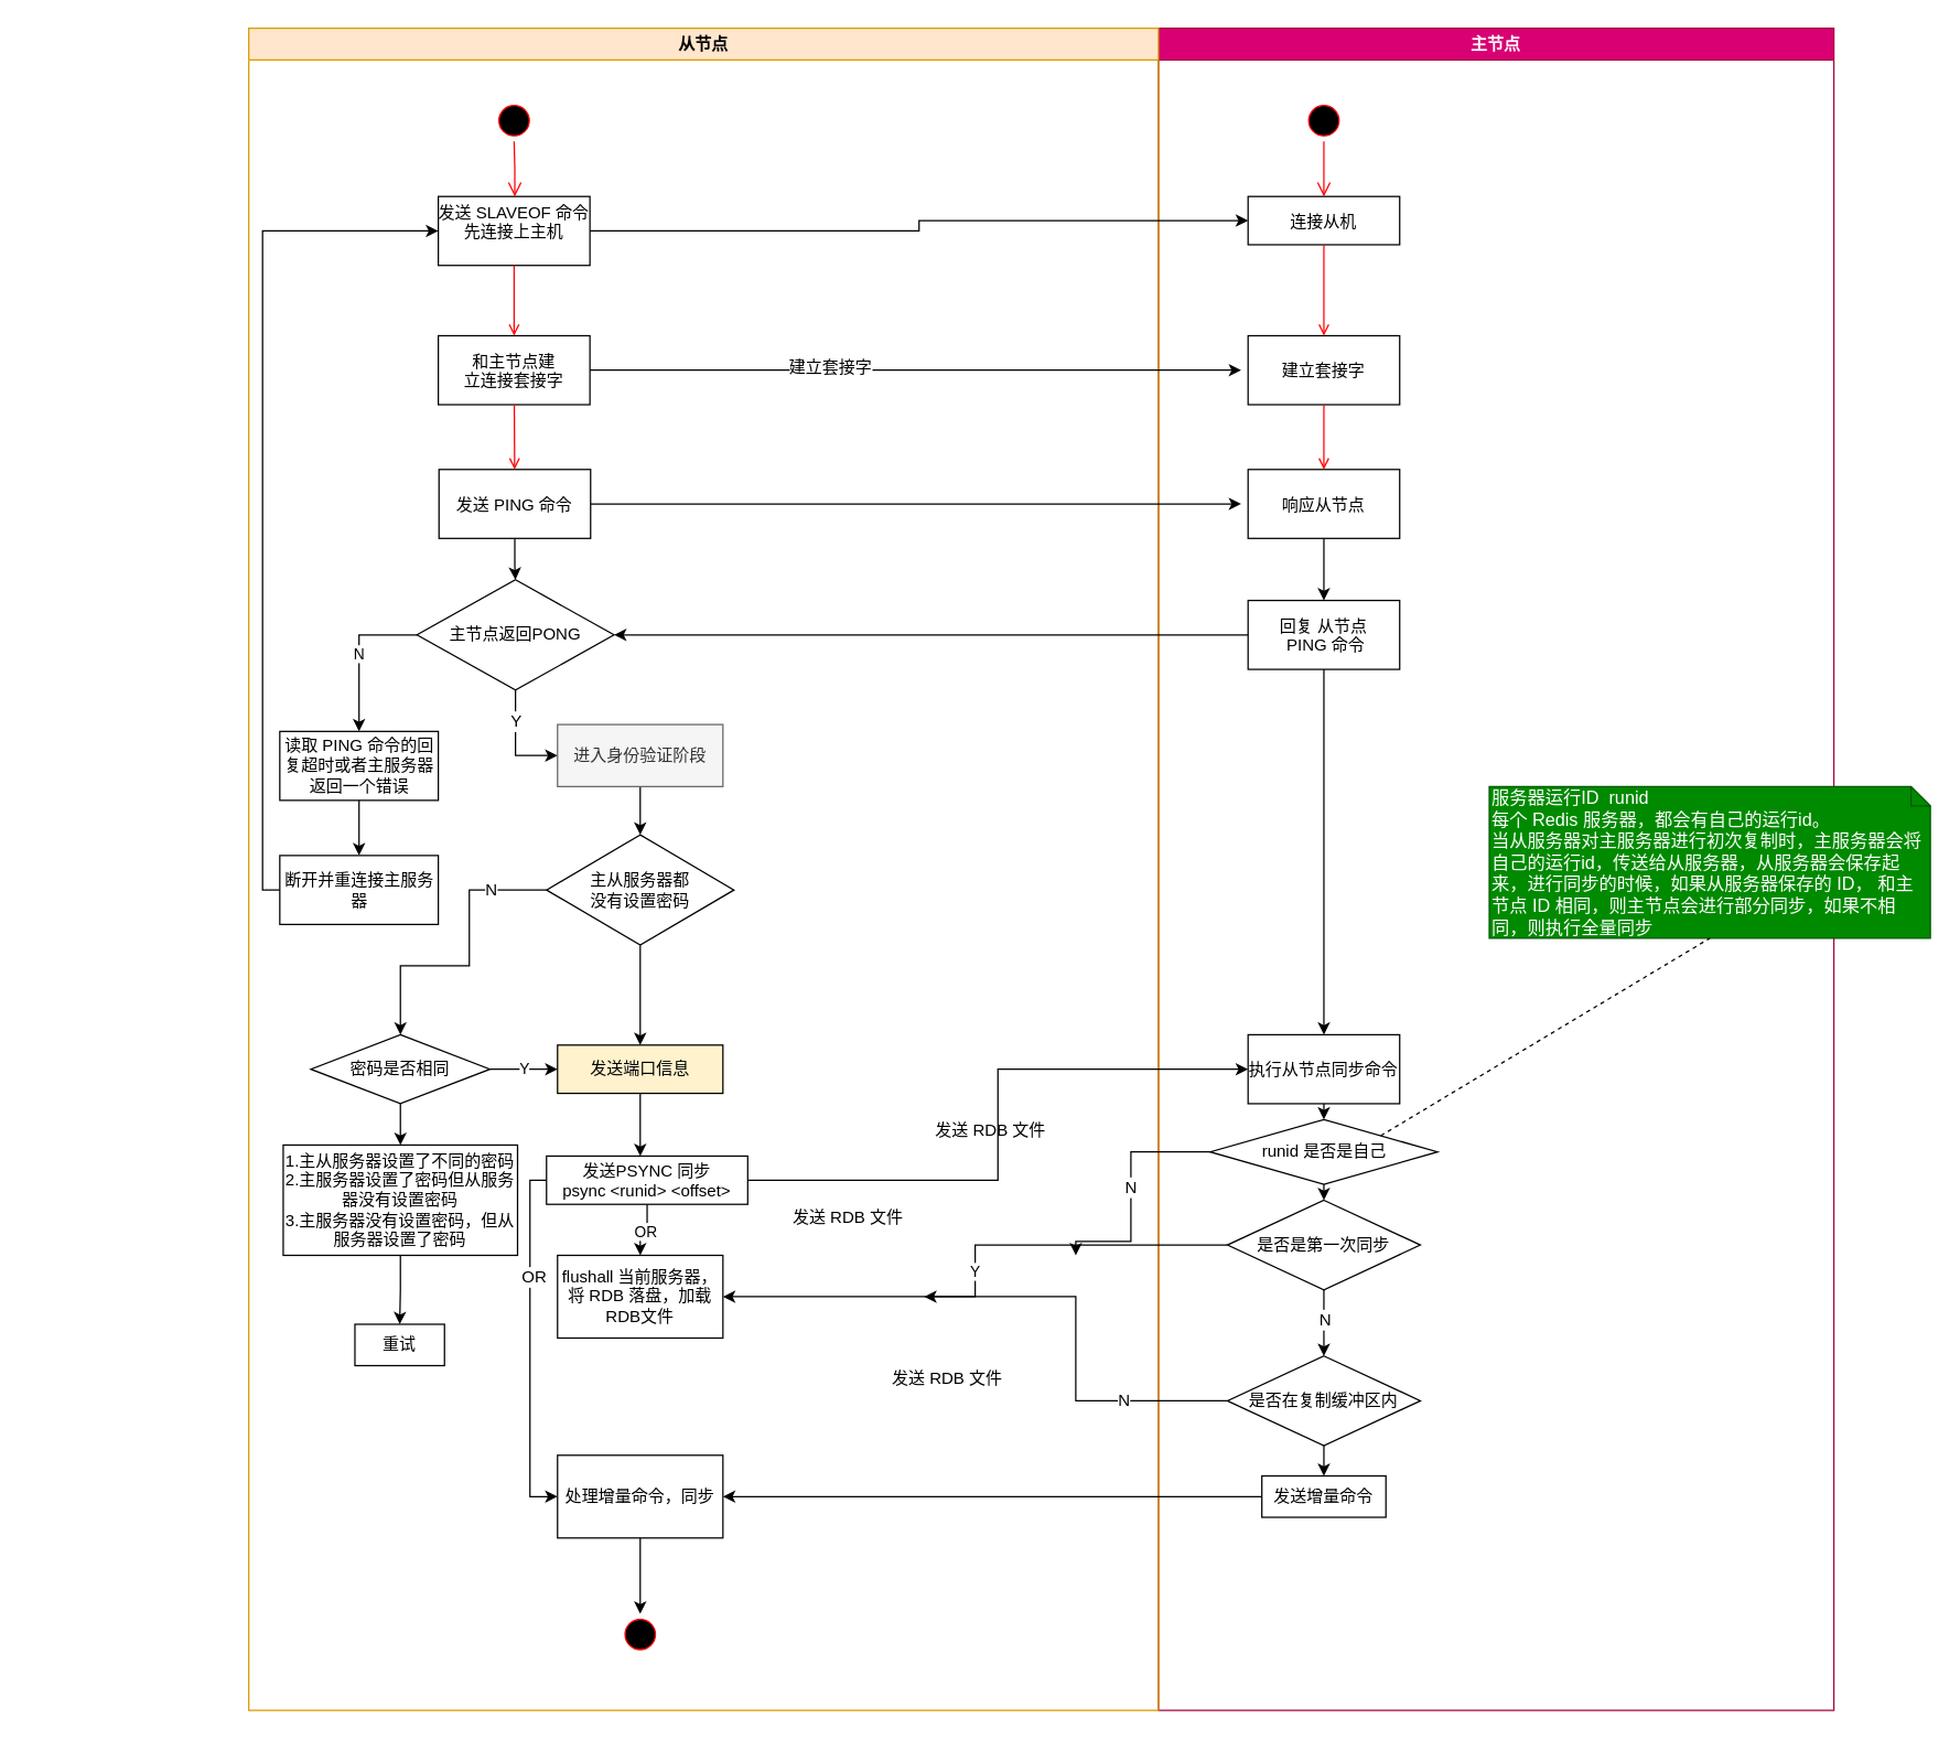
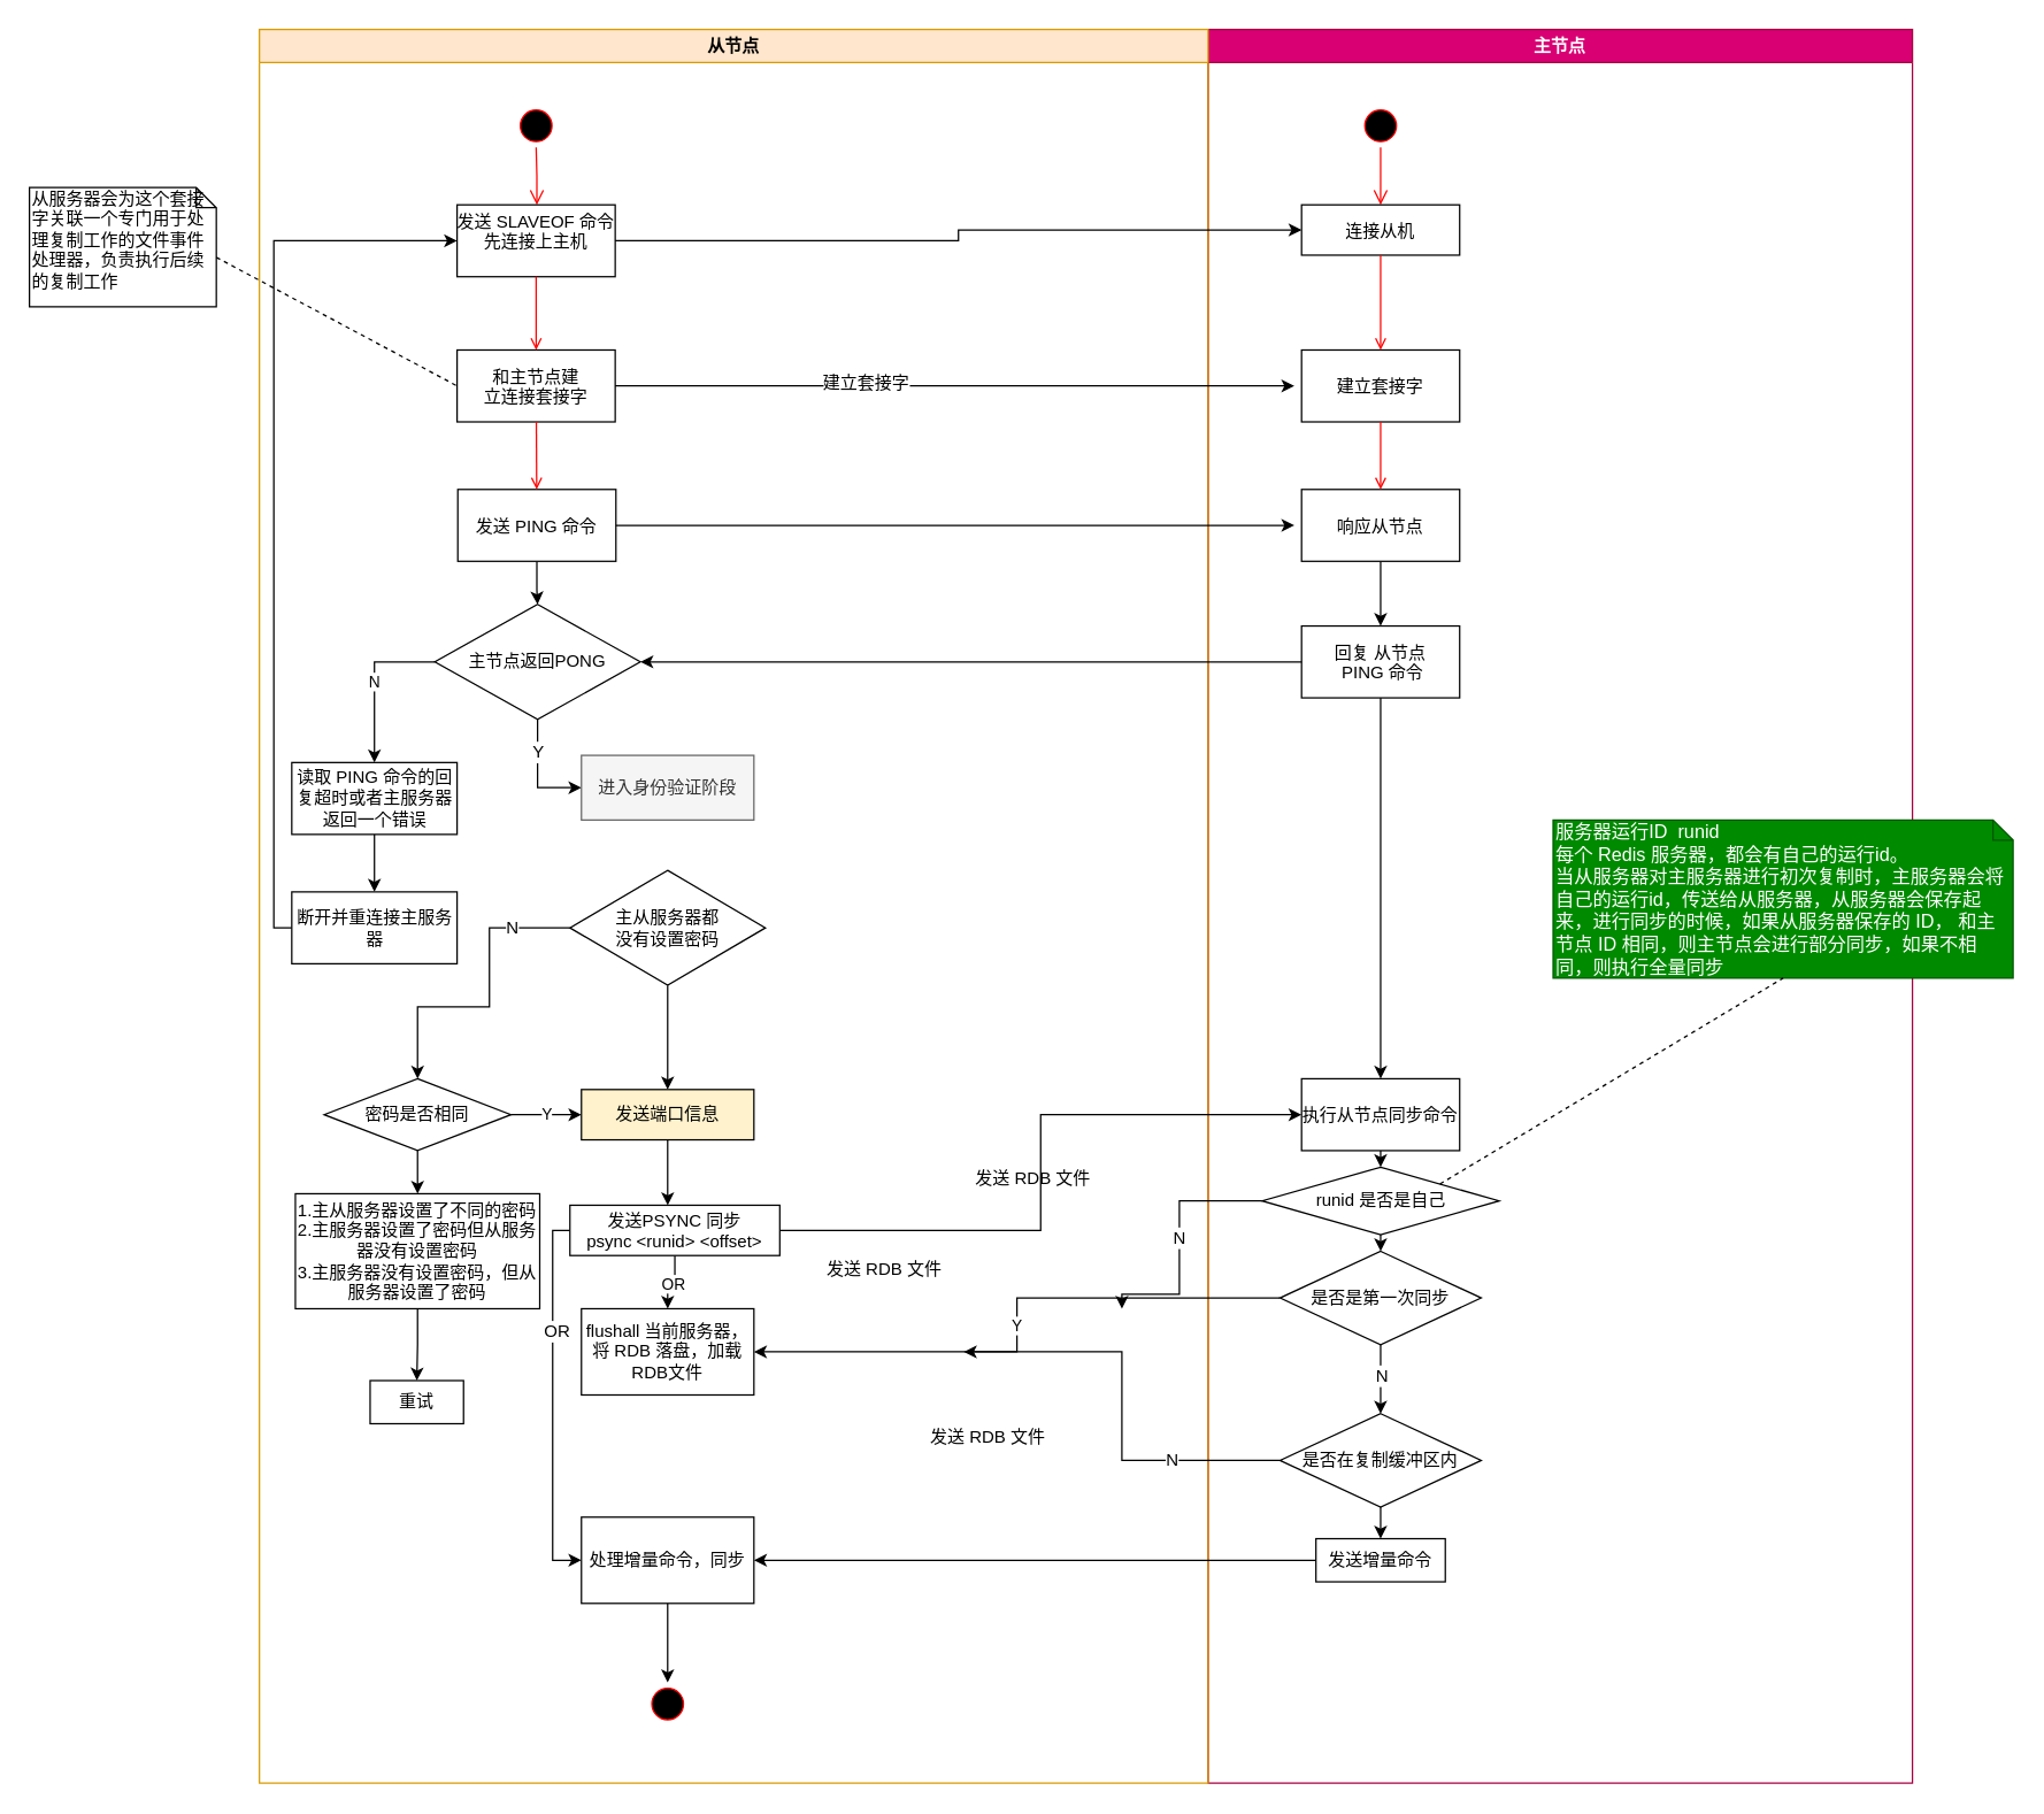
+ <mxCell id="79" value="从服务器会为这个套接字关联一个专门用于处理复制工作的文件事件处理器，负责执行后续的复制工作" style="shape=note;whiteSpace=wrap;html=1;size=14;verticalAlign=top;align=left;spacingTop=-6;" vertex="1" parent="1"><mxGeometry x="20" y="130" width="130" height="83" as="geometry" /></mxCell>
+ <mxCell id="80" value="" style="endArrow=none;dashed=1;html=1;entryX=0;entryY=0.5;entryDx=0;entryDy=0;exitX=0;exitY=0;exitDx=130;exitDy=48.5;exitPerimeter=0;" edge="1" parent="1" source="79" target="22"><mxGeometry width="50" height="50" relative="1" as="geometry"><mxPoint x="444.5" y="258.5" as="sourcePoint" /><mxPoint x="494.5" y="208.5" as="targetPoint" /></mxGeometry></mxCell>
- <mxCell id="35" value="" style="edgeStyle=orthogonalEdgeStyle;rounded=0;orthogonalLoop=1;jettySize=auto;html=1;" edge="1" parent="18" source="36" target="40"><mxGeometry relative="1" as="geometry" /></mxCell>
